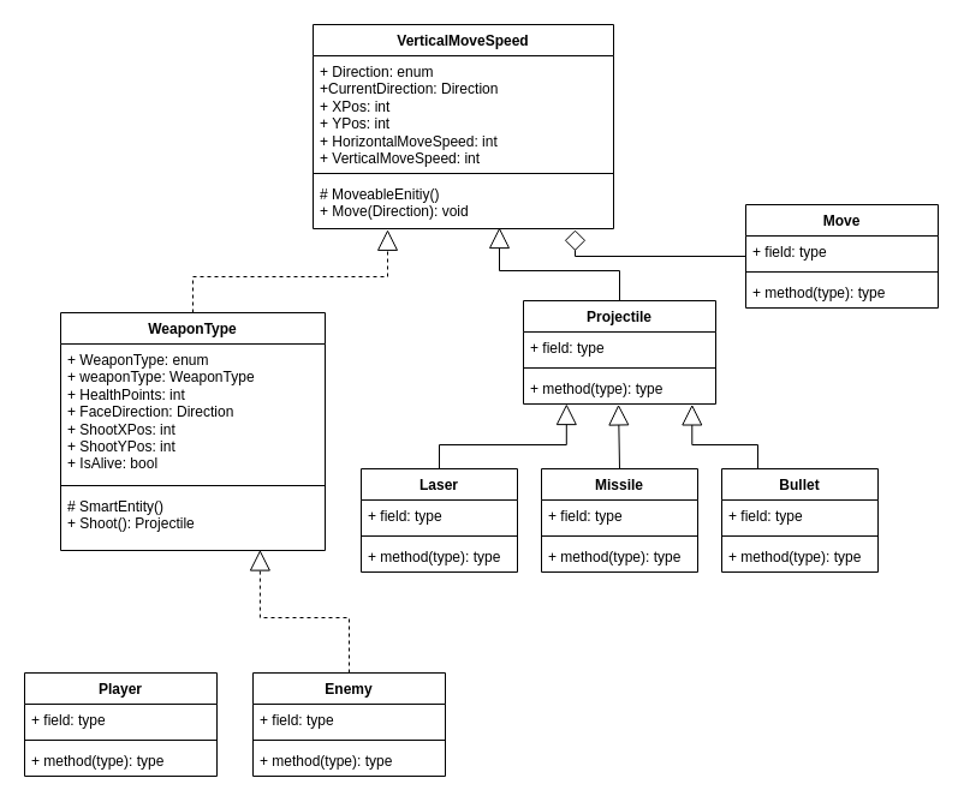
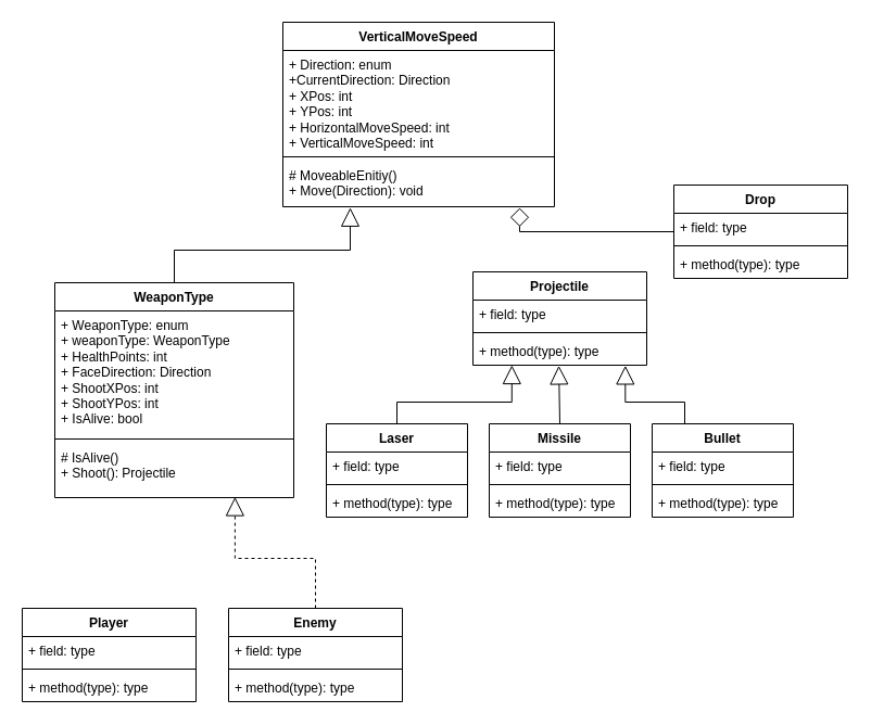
- <mxCell id="12" value="Move" style="swimlane;fontStyle=1;align=center;verticalAlign=top;childLayout=stackLayout;horizontal=1;startSize=26;horizontalStack=0;resizeParent=1;resizeParentMax=0;resizeLast=0;collapsible=1;marginBottom=0;whiteSpace=wrap;html=1;" parent="1" vertex="1"><mxGeometry x="620" y="170" width="160" height="86" as="geometry" /></mxCell>
+ <mxCell id="12" value="Drop" style="swimlane;fontStyle=1;align=center;verticalAlign=top;childLayout=stackLayout;horizontal=1;startSize=26;horizontalStack=0;resizeParent=1;resizeParentMax=0;resizeLast=0;collapsible=1;marginBottom=0;whiteSpace=wrap;html=1;" parent="1" vertex="1"><mxGeometry x="620" y="170" width="160" height="86" as="geometry" /></mxCell>
- <mxCell id="16" style="edgeStyle=orthogonalEdgeStyle;rounded=0;orthogonalLoop=1;jettySize=auto;html=1;exitX=0.5;exitY=0;exitDx=0;exitDy=0;entryX=0.62;entryY=0.976;entryDx=0;entryDy=0;entryPerimeter=0;endArrow=block;endFill=0;endSize=15;" edge="1" parent="1" source="17" target="5"><mxGeometry relative="1" as="geometry" /></mxCell>
- <mxCell id="6" value="" style="edgeStyle=orthogonalEdgeStyle;rounded=0;orthogonalLoop=1;jettySize=auto;html=1;entryX=0.248;entryY=1.019;entryDx=0;entryDy=0;entryPerimeter=0;endSize=15;endArrow=block;endFill=0;dashed=1;" parent="1" source="7" target="5" edge="1"><mxGeometry relative="1" as="geometry" /></mxCell>
+ <mxCell id="6" value="" style="edgeStyle=orthogonalEdgeStyle;rounded=0;orthogonalLoop=1;jettySize=auto;html=1;entryX=0.248;entryY=1.019;entryDx=0;entryDy=0;entryPerimeter=0;endSize=15;endArrow=block;endFill=0;" parent="1" source="7" target="5" edge="1"><mxGeometry relative="1" as="geometry" /></mxCell>
- <mxCell id="10" value="# SmartEntity()&lt;br&gt;+ Shoot(): Projectile" style="text;strokeColor=none;fillColor=none;align=left;verticalAlign=top;spacingLeft=4;spacingRight=4;overflow=hidden;rotatable=0;points=[[0,0.5],[1,0.5]];portConstraint=eastwest;whiteSpace=wrap;html=1;" parent="7" vertex="1"><mxGeometry y="148" width="220" height="50" as="geometry" /></mxCell>
+ <mxCell id="10" value="# IsAlive()&lt;br&gt;+ Shoot(): Projectile" style="text;strokeColor=none;fillColor=none;align=left;verticalAlign=top;spacingLeft=4;spacingRight=4;overflow=hidden;rotatable=0;points=[[0,0.5],[1,0.5]];portConstraint=eastwest;whiteSpace=wrap;html=1;" parent="7" vertex="1"><mxGeometry y="148" width="220" height="50" as="geometry" /></mxCell>
